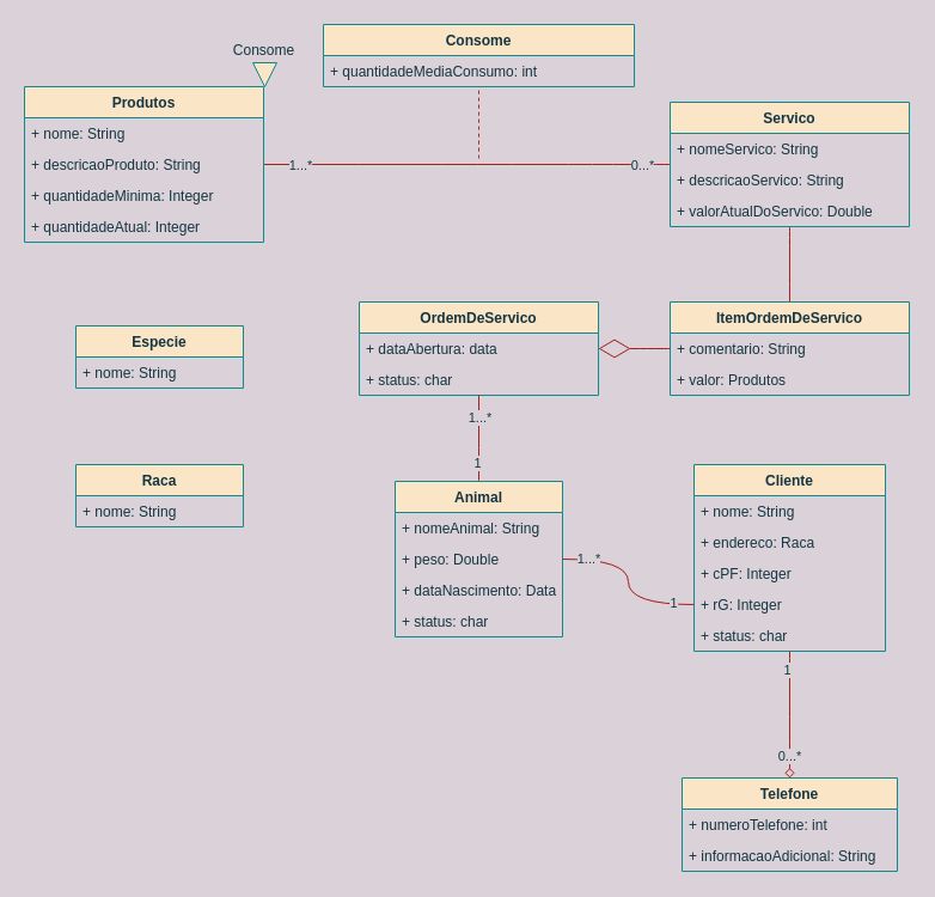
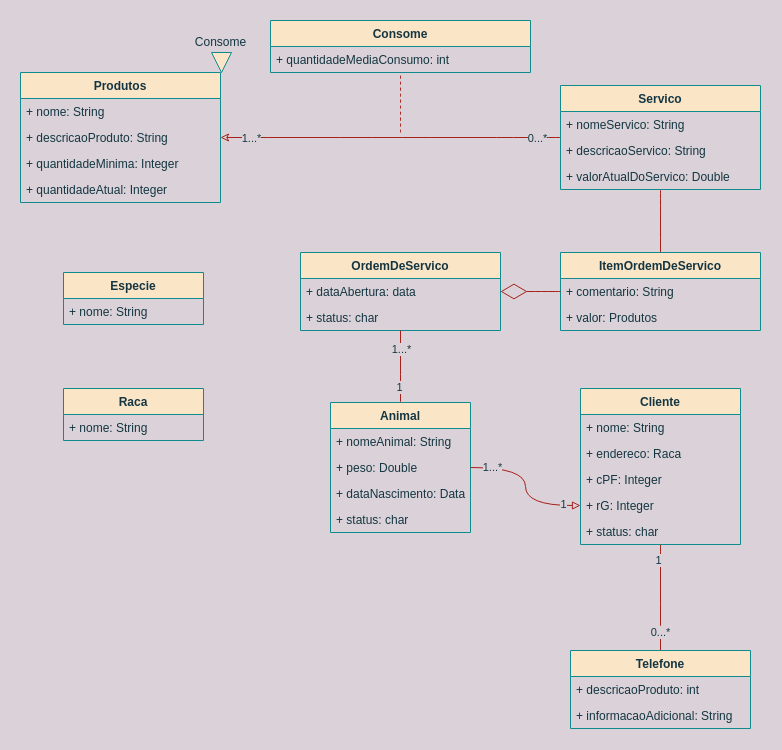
- <mxCell id="14" value="" style="edgeStyle=orthogonalEdgeStyle;orthogonalLoop=1;jettySize=auto;html=1;endArrow=none;endFill=0;rounded=0;curved=1;labelBackgroundColor=#DAD2D8;strokeColor=#A8201A;fontColor=#143642;" parent="1" source="18" target="30" edge="1"><mxGeometry relative="1" as="geometry" /></mxCell>
+ <mxCell id="14" value="" style="edgeStyle=orthogonalEdgeStyle;orthogonalLoop=1;jettySize=auto;html=1;endArrow=classic;endFill=0;rounded=0;curved=1;labelBackgroundColor=#DAD2D8;strokeColor=#A8201A;fontColor=#143642;" parent="1" source="18" target="30" edge="1"><mxGeometry relative="1" as="geometry" /></mxCell>
- <mxCell id="48" value="" style="edgeStyle=orthogonalEdgeStyle;rounded=0;orthogonalLoop=1;jettySize=auto;html=1;endArrow=none;endFill=0;curved=1;labelBackgroundColor=#DAD2D8;strokeColor=#A8201A;fontColor=#143642;" edge="1" parent="1" source="27" target="9"><mxGeometry relative="1" as="geometry" /></mxCell>
+ <mxCell id="48" value="" style="edgeStyle=orthogonalEdgeStyle;rounded=0;orthogonalLoop=1;jettySize=auto;html=1;endArrow=block;endFill=0;curved=1;labelBackgroundColor=#DAD2D8;strokeColor=#A8201A;fontColor=#143642;" edge="1" parent="1" source="27" target="9"><mxGeometry relative="1" as="geometry" /></mxCell>
- <mxCell id="2" value="" style="edgeStyle=orthogonalEdgeStyle;rounded=0;orthogonalLoop=1;jettySize=auto;html=1;endArrow=diamond;endFill=0;curved=1;labelBackgroundColor=#DAD2D8;strokeColor=#A8201A;fontColor=#143642;" edge="1" parent="1" source="5" target="51"><mxGeometry relative="1" as="geometry" /></mxCell>
+ <mxCell id="2" value="" style="edgeStyle=orthogonalEdgeStyle;rounded=0;orthogonalLoop=1;jettySize=auto;html=1;endArrow=none;endFill=0;curved=1;labelBackgroundColor=#DAD2D8;strokeColor=#A8201A;fontColor=#143642;" edge="1" parent="1" source="5" target="51"><mxGeometry relative="1" as="geometry" /></mxCell>
- <mxCell id="52" value="+ numeroTelefone: int" style="text;strokeColor=none;fillColor=none;align=left;verticalAlign=top;spacingLeft=4;spacingRight=4;overflow=hidden;rotatable=0;points=[[0,0.5],[1,0.5]];portConstraint=eastwest;fontColor=#143642;" vertex="1" parent="51"><mxGeometry y="26" width="180" height="26" as="geometry" /></mxCell>
+ <mxCell id="52" value="+ descricaoProduto: int" style="text;strokeColor=none;fillColor=none;align=left;verticalAlign=top;spacingLeft=4;spacingRight=4;overflow=hidden;rotatable=0;points=[[0,0.5],[1,0.5]];portConstraint=eastwest;fontColor=#143642;" vertex="1" parent="51"><mxGeometry y="26" width="180" height="26" as="geometry" /></mxCell>
